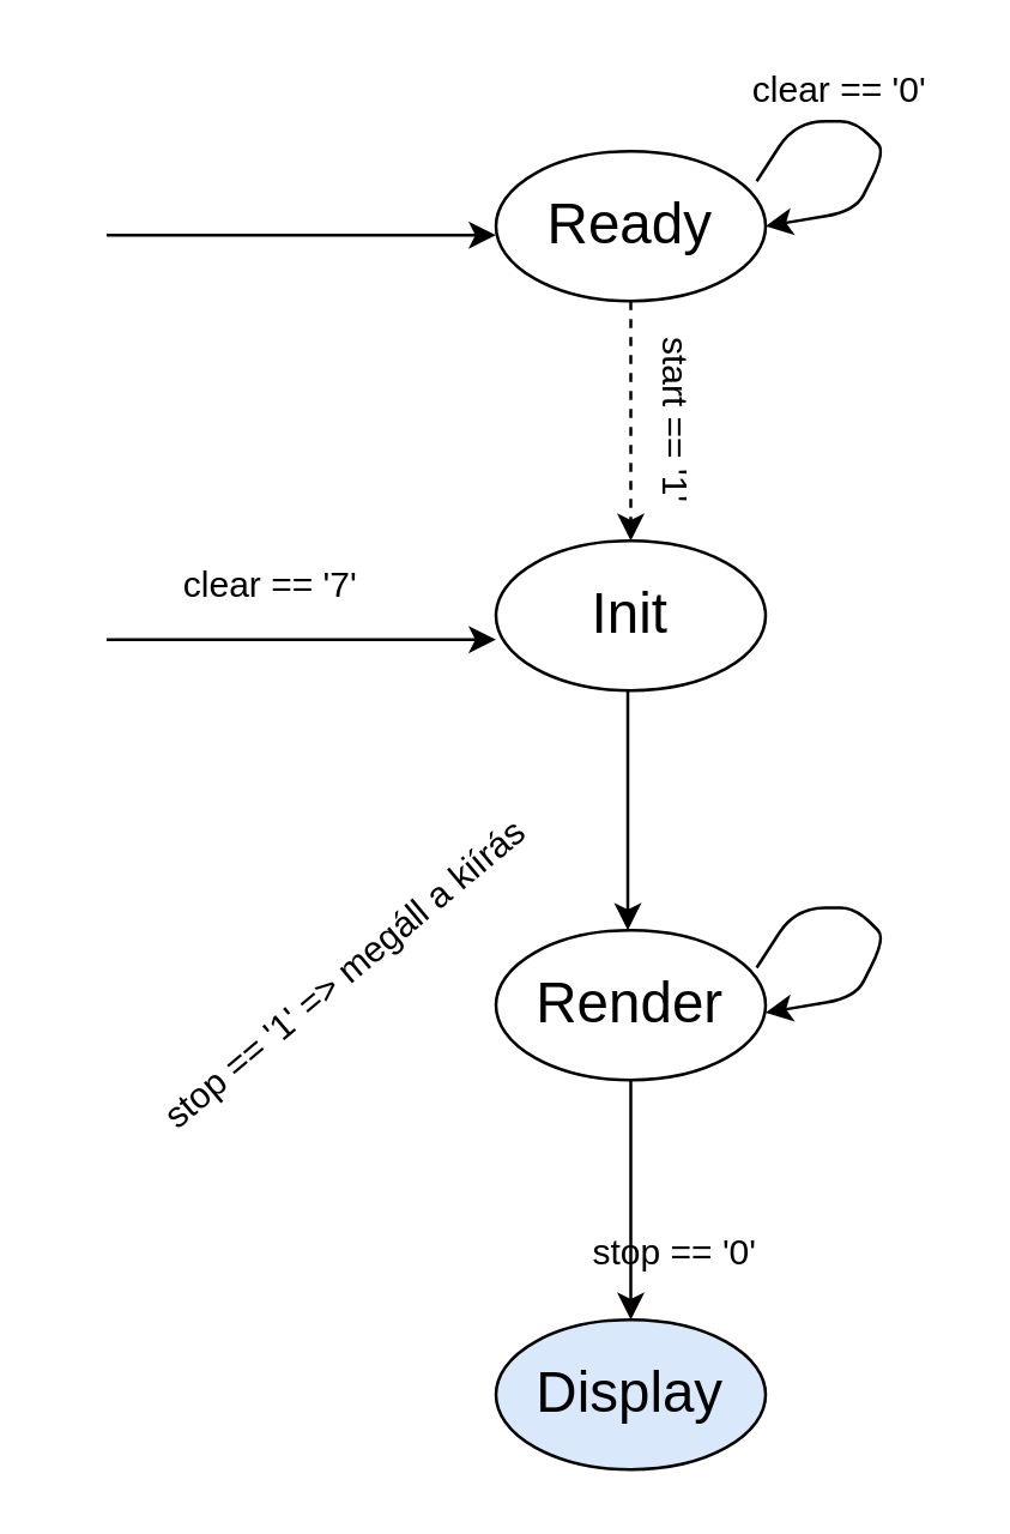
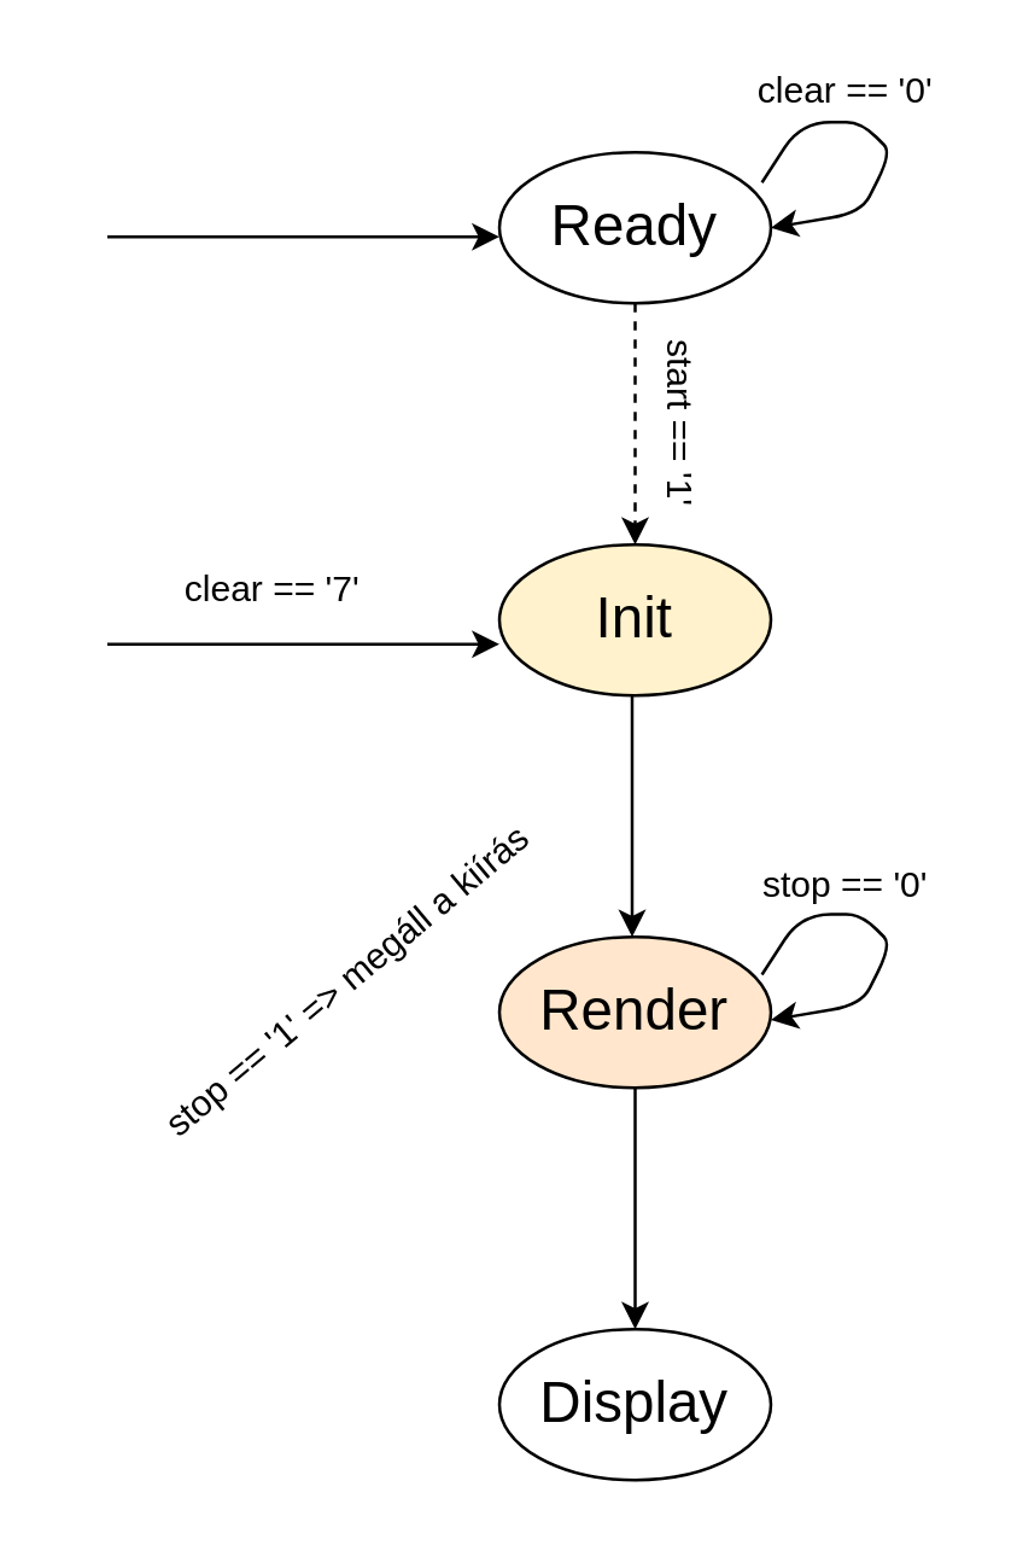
- <mxCell id="3" value="&lt;font style=&quot;font-size: 19px&quot;&gt;Init&lt;/font&gt;" style="ellipse;whiteSpace=wrap;html=1;" vertex="1" parent="1"><mxGeometry x="165" y="180" width="90" height="50" as="geometry" /></mxCell>
+ <mxCell id="3" value="&lt;font style=&quot;font-size: 19px&quot;&gt;Init&lt;/font&gt;" style="ellipse;whiteSpace=wrap;html=1;fillColor=#fff2cc;" vertex="1" parent="1"><mxGeometry x="165" y="180" width="90" height="50" as="geometry" /></mxCell>
- <mxCell id="4" value="&lt;font style=&quot;font-size: 19px&quot;&gt;Render&lt;/font&gt;" style="ellipse;whiteSpace=wrap;html=1;" vertex="1" parent="1"><mxGeometry x="165" y="310" width="90" height="50" as="geometry" /></mxCell>
+ <mxCell id="4" value="&lt;font style=&quot;font-size: 19px&quot;&gt;Render&lt;/font&gt;" style="ellipse;whiteSpace=wrap;html=1;fillColor=#ffe6cc;" vertex="1" parent="1"><mxGeometry x="165" y="310" width="90" height="50" as="geometry" /></mxCell>
- <mxCell id="16" value="stop == '0'" style="text;html=1;strokeColor=none;fillColor=none;align=center;verticalAlign=middle;whiteSpace=wrap;rounded=0;" vertex="1" parent="1"><mxGeometry x="190" y="407.5" width="70" height="20" as="geometry" /></mxCell>
+ <mxCell id="16" value="stop == '0'" style="text;html=1;strokeColor=none;fillColor=none;align=center;verticalAlign=middle;whiteSpace=wrap;rounded=0;" vertex="1" parent="1"><mxGeometry x="245" y="282.5" width="70" height="20" as="geometry" /></mxCell>
- <mxCell id="5" value="&lt;font style=&quot;font-size: 19px&quot;&gt;Display&lt;/font&gt;" style="ellipse;whiteSpace=wrap;html=1;fillColor=#dae8fc;" vertex="1" parent="1"><mxGeometry x="165" y="440" width="90" height="50" as="geometry" /></mxCell>
+ <mxCell id="5" value="&lt;font style=&quot;font-size: 19px&quot;&gt;Display&lt;/font&gt;" style="ellipse;whiteSpace=wrap;html=1;" vertex="1" parent="1"><mxGeometry x="165" y="440" width="90" height="50" as="geometry" /></mxCell>
